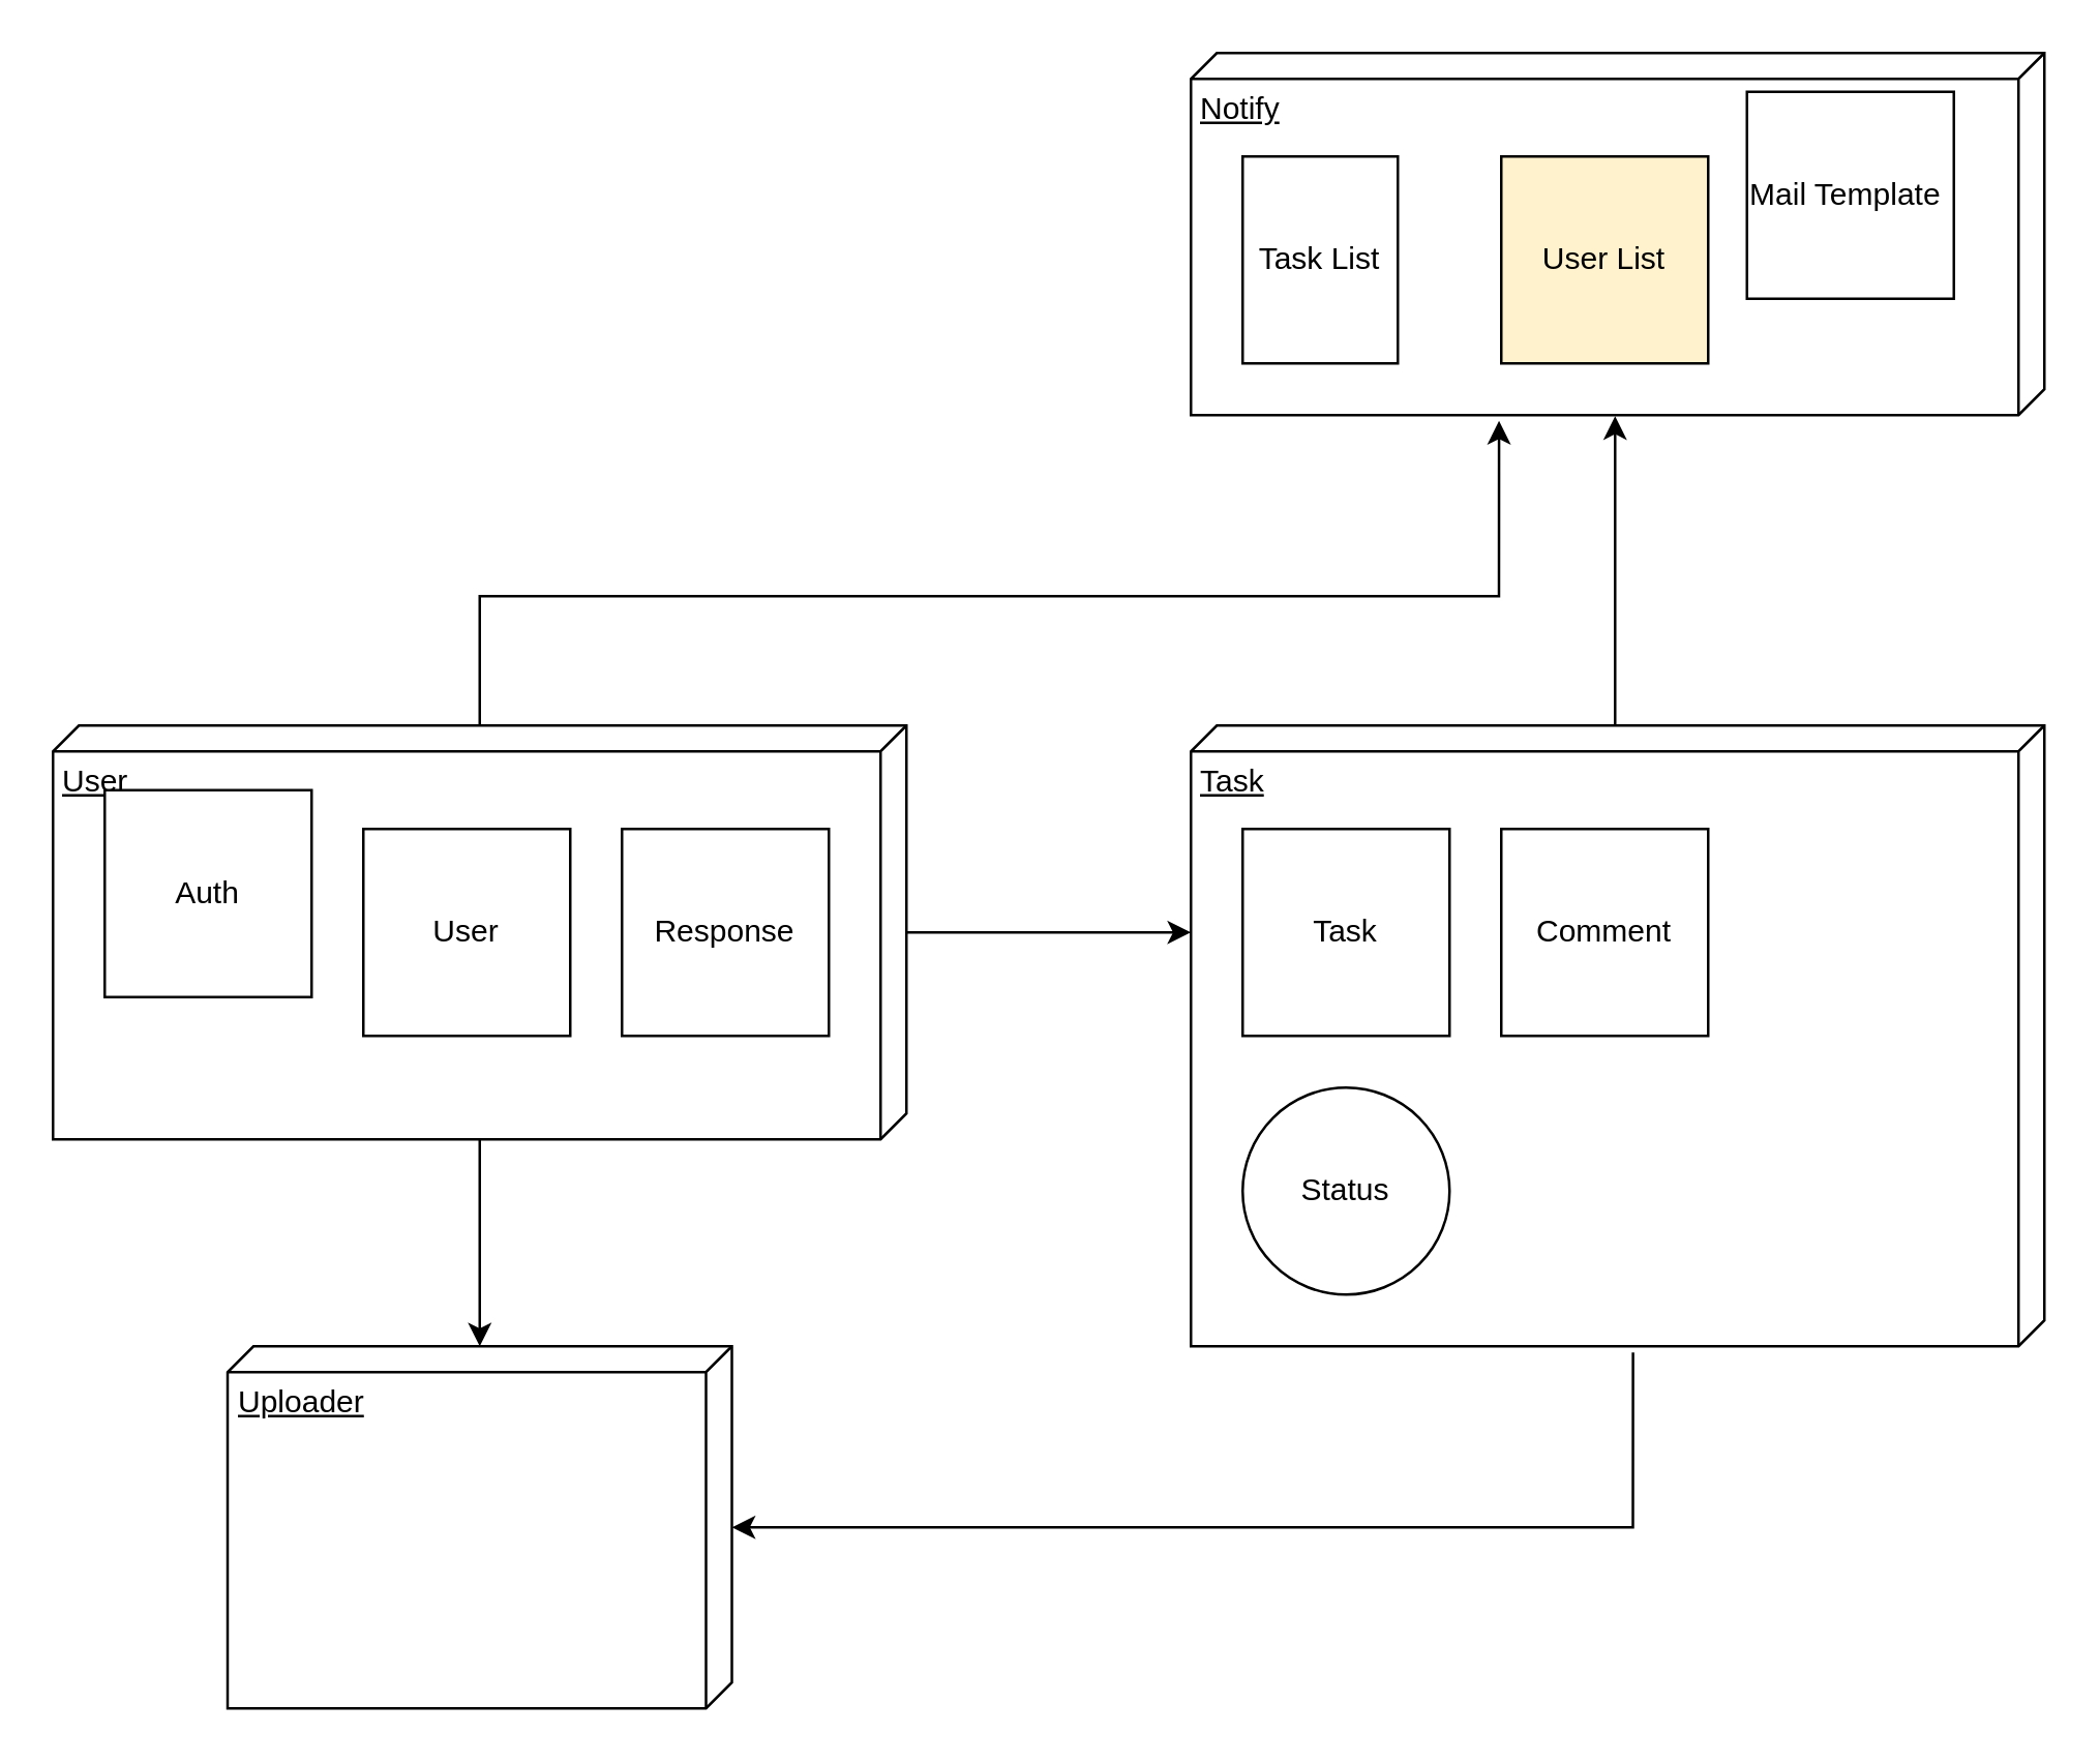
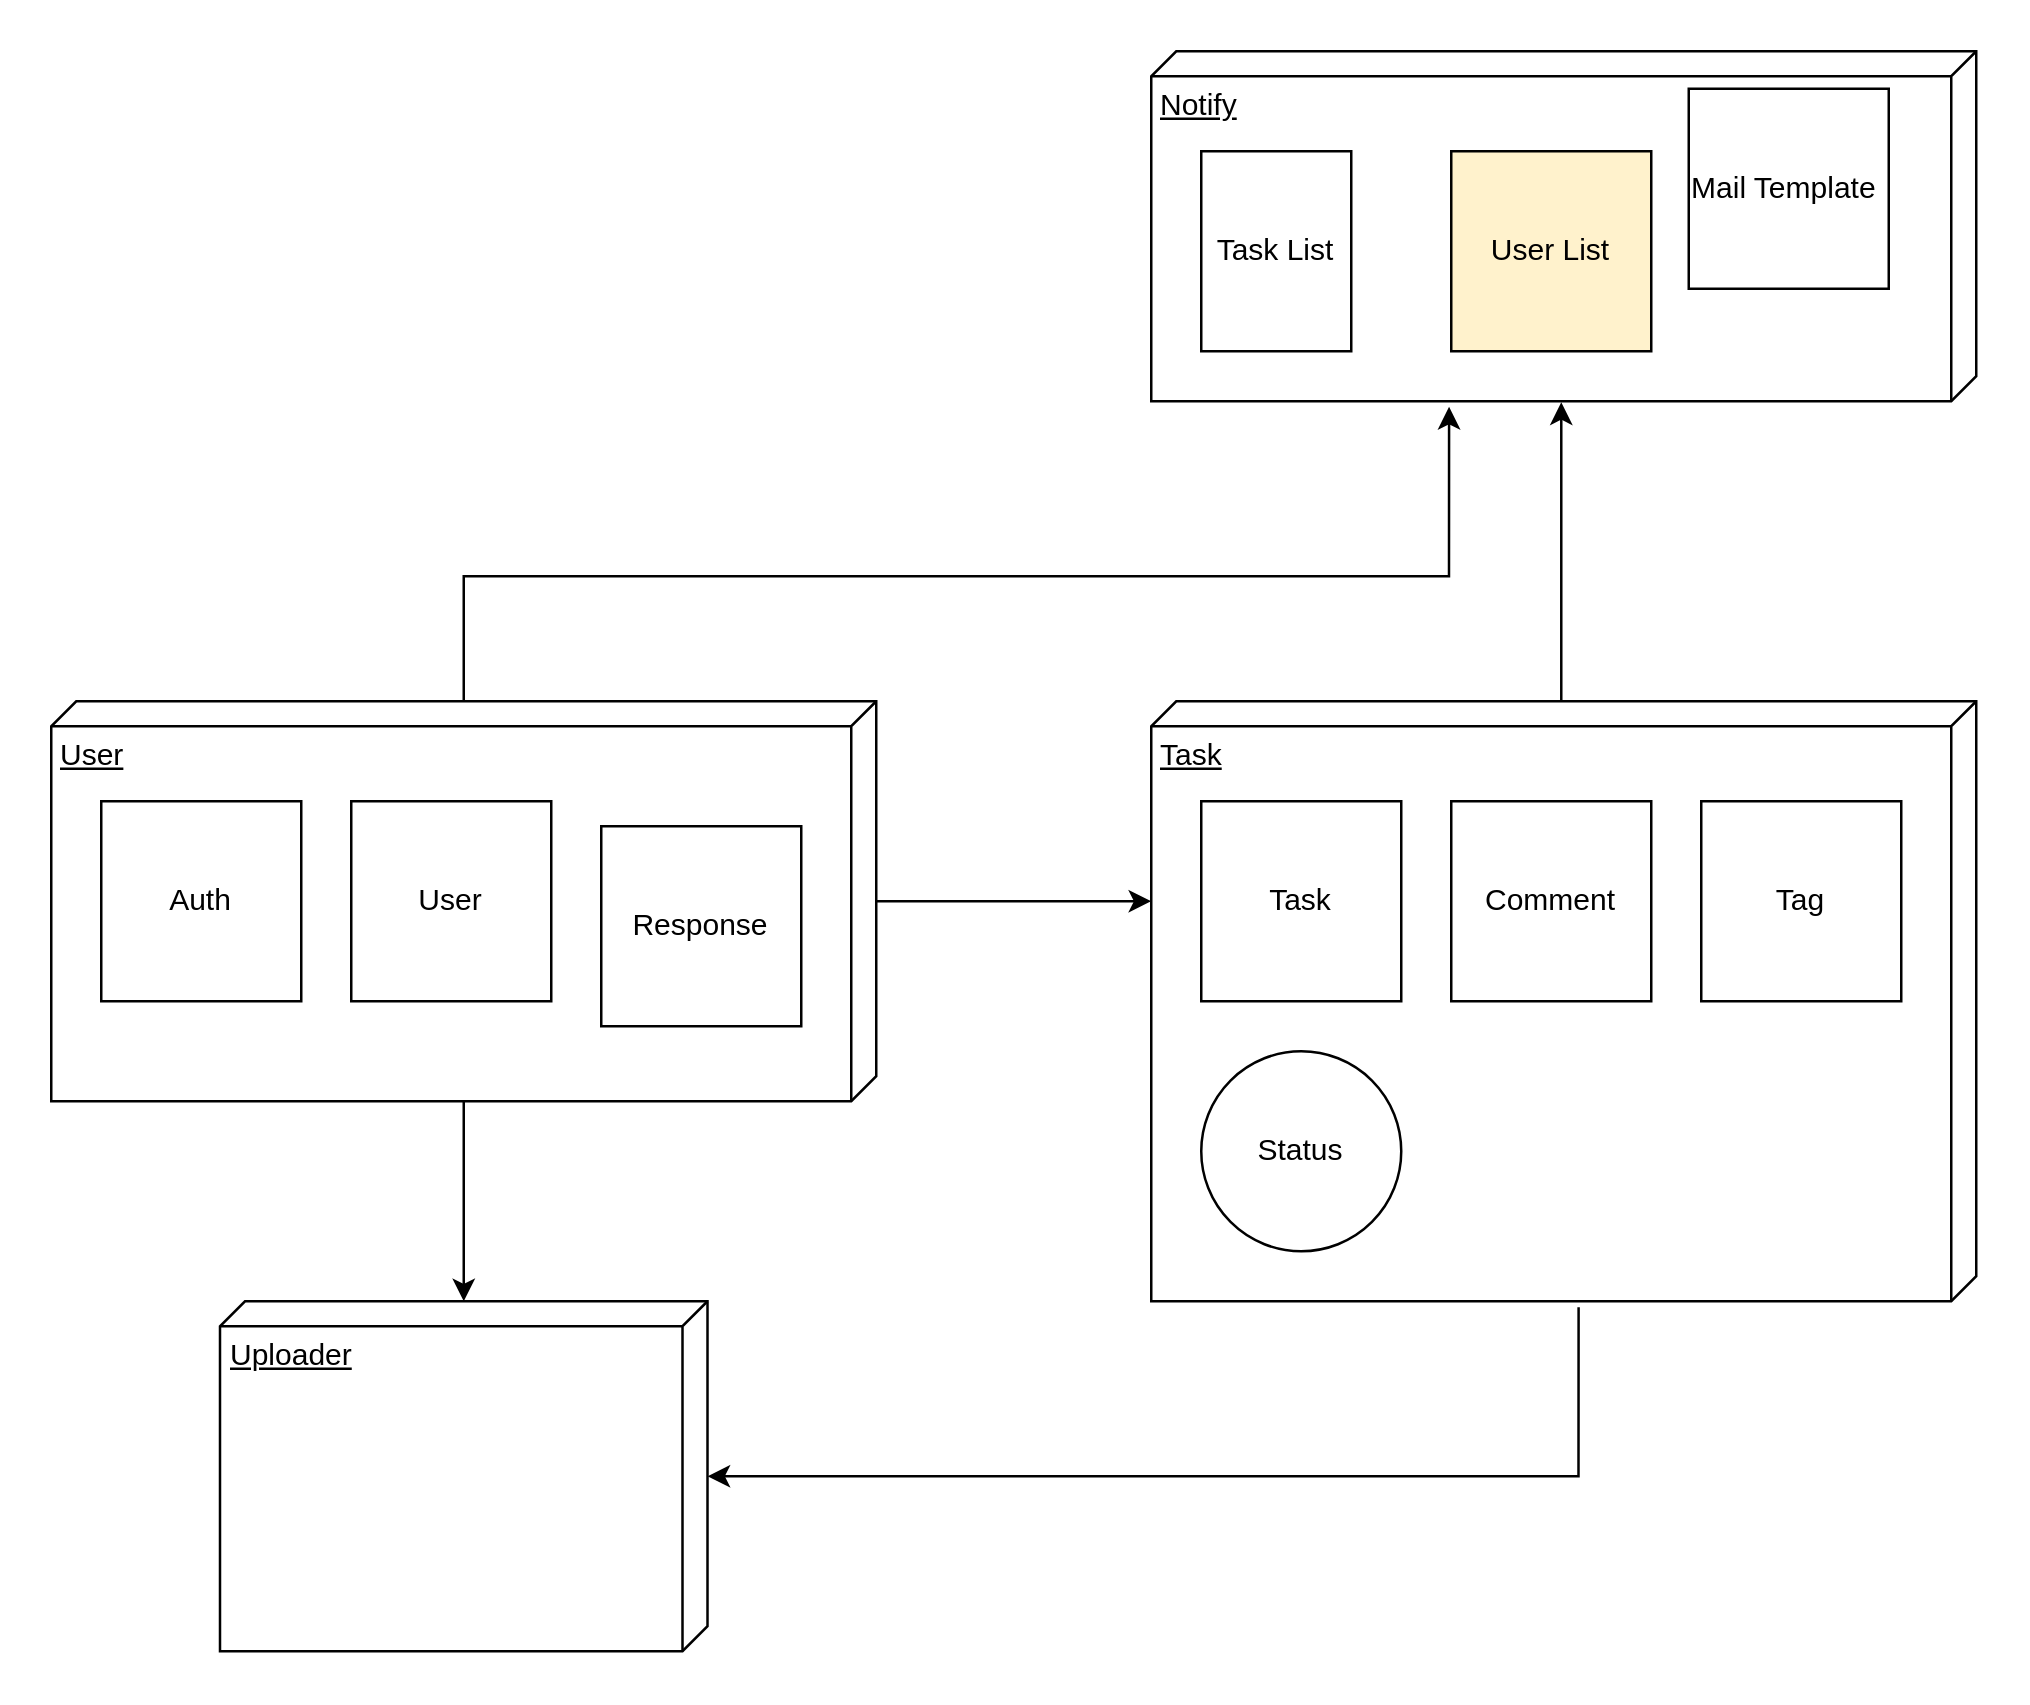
- <mxCell id="10" value="Auth" style="whiteSpace=wrap;html=1;aspect=fixed;" vertex="1" parent="1"><mxGeometry x="40" y="305" width="80" height="80" as="geometry" /></mxCell>
+ <mxCell id="10" value="Auth" style="whiteSpace=wrap;html=1;aspect=fixed;" vertex="1" parent="1"><mxGeometry x="40" y="320" width="80" height="80" as="geometry" /></mxCell>
- <mxCell id="11" value="Response" style="whiteSpace=wrap;html=1;aspect=fixed;" vertex="1" parent="1"><mxGeometry x="240" y="320" width="80" height="80" as="geometry" /></mxCell>
+ <mxCell id="11" value="Response" style="whiteSpace=wrap;html=1;aspect=fixed;" vertex="1" parent="1"><mxGeometry x="240" y="330" width="80" height="80" as="geometry" /></mxCell>
+ <mxCell id="12" value="Tag" style="whiteSpace=wrap;html=1;aspect=fixed;" vertex="1" parent="1"><mxGeometry x="680" y="320" width="80" height="80" as="geometry" /></mxCell>
